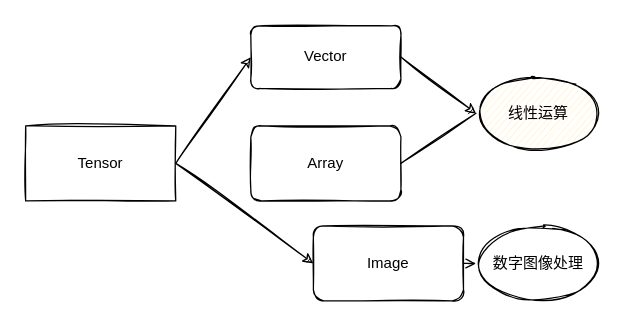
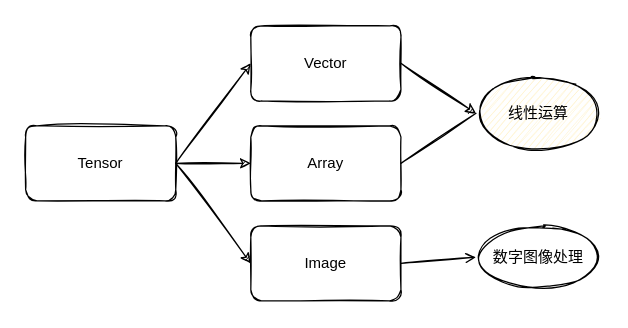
- <mxCell id="5" value="Vector" style="rounded=1;whiteSpace=wrap;html=1;sketch=1;shadow=0;" vertex="1" parent="1"><mxGeometry x="200" y="20" width="120" height="50" as="geometry" /></mxCell>
+ <mxCell id="5" value="Vector" style="rounded=1;whiteSpace=wrap;html=1;sketch=1;shadow=0;" vertex="1" parent="1"><mxGeometry x="200" y="20" width="120" height="60" as="geometry" /></mxCell>
- <mxCell id="2" value="Tensor" style="whiteSpace=wrap;html=1;sketch=1;shadow=0;rounded=0;" vertex="1" parent="1"><mxGeometry x="20" y="100" width="120" height="60" as="geometry" /></mxCell>
+ <mxCell id="2" value="Tensor" style="rounded=1;whiteSpace=wrap;html=1;sketch=1;shadow=0;" vertex="1" parent="1"><mxGeometry x="20" y="100" width="120" height="60" as="geometry" /></mxCell>
+ <mxCell id="10" value="" style="endArrow=classic;html=1;rounded=0;exitX=1;exitY=0.5;exitDx=0;exitDy=0;entryX=0;entryY=0.5;entryDx=0;entryDy=0;sketch=1;shadow=0;" edge="1" parent="1" source="2" target="3"><mxGeometry width="50" height="50" relative="1" as="geometry"><mxPoint x="150" y="220" as="sourcePoint" /><mxPoint x="200" y="170" as="targetPoint" /></mxGeometry></mxCell>
- <mxCell id="4" value="Image" style="rounded=1;whiteSpace=wrap;html=1;sketch=1;shadow=0;" vertex="1" parent="1"><mxGeometry x="250" y="180" width="120" height="60" as="geometry" /></mxCell>
+ <mxCell id="4" value="Image" style="rounded=1;whiteSpace=wrap;html=1;sketch=1;shadow=0;" vertex="1" parent="1"><mxGeometry x="200" y="180" width="120" height="60" as="geometry" /></mxCell>
- <mxCell id="7" value="数字图像处理" style="ellipse;whiteSpace=wrap;html=1;sketch=1;shadow=0;" vertex="1" parent="1"><mxGeometry x="380" y="180" width="100" height="60" as="geometry" /></mxCell>
+ <mxCell id="7" value="数字图像处理" style="ellipse;whiteSpace=wrap;html=1;sketch=1;shadow=0;" vertex="1" parent="1"><mxGeometry x="380" y="180" width="100" height="50" as="geometry" /></mxCell>
